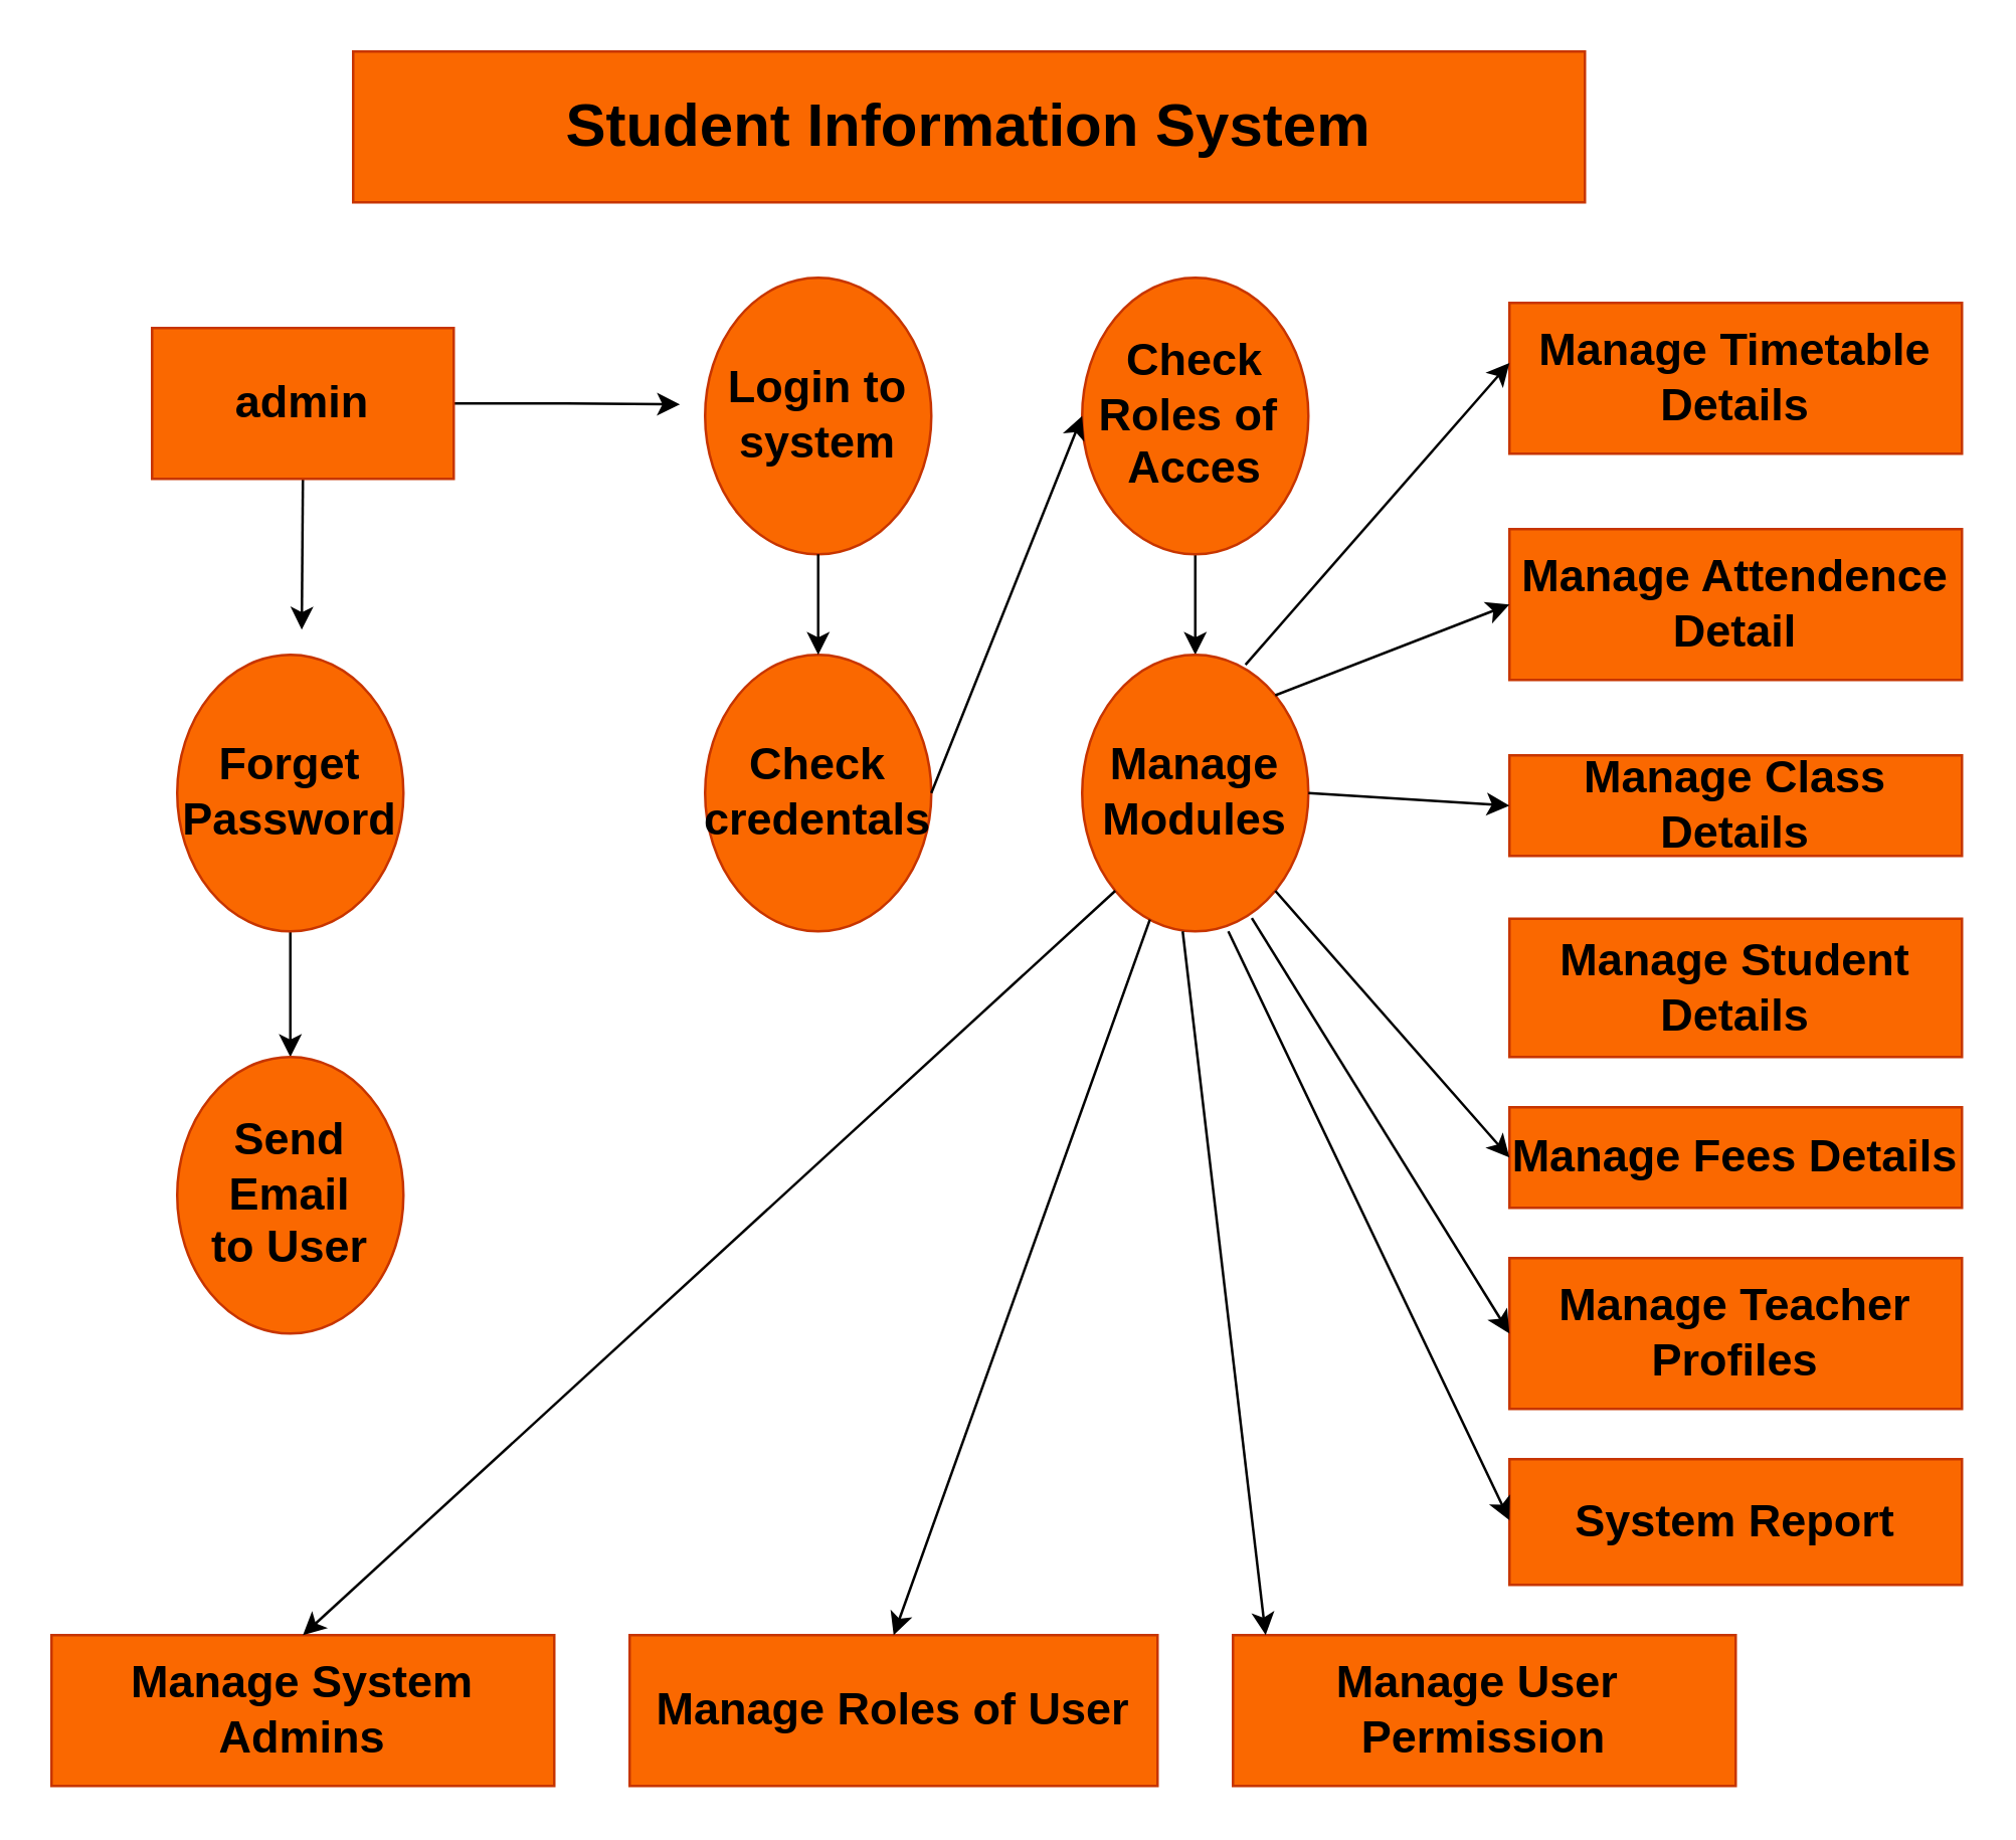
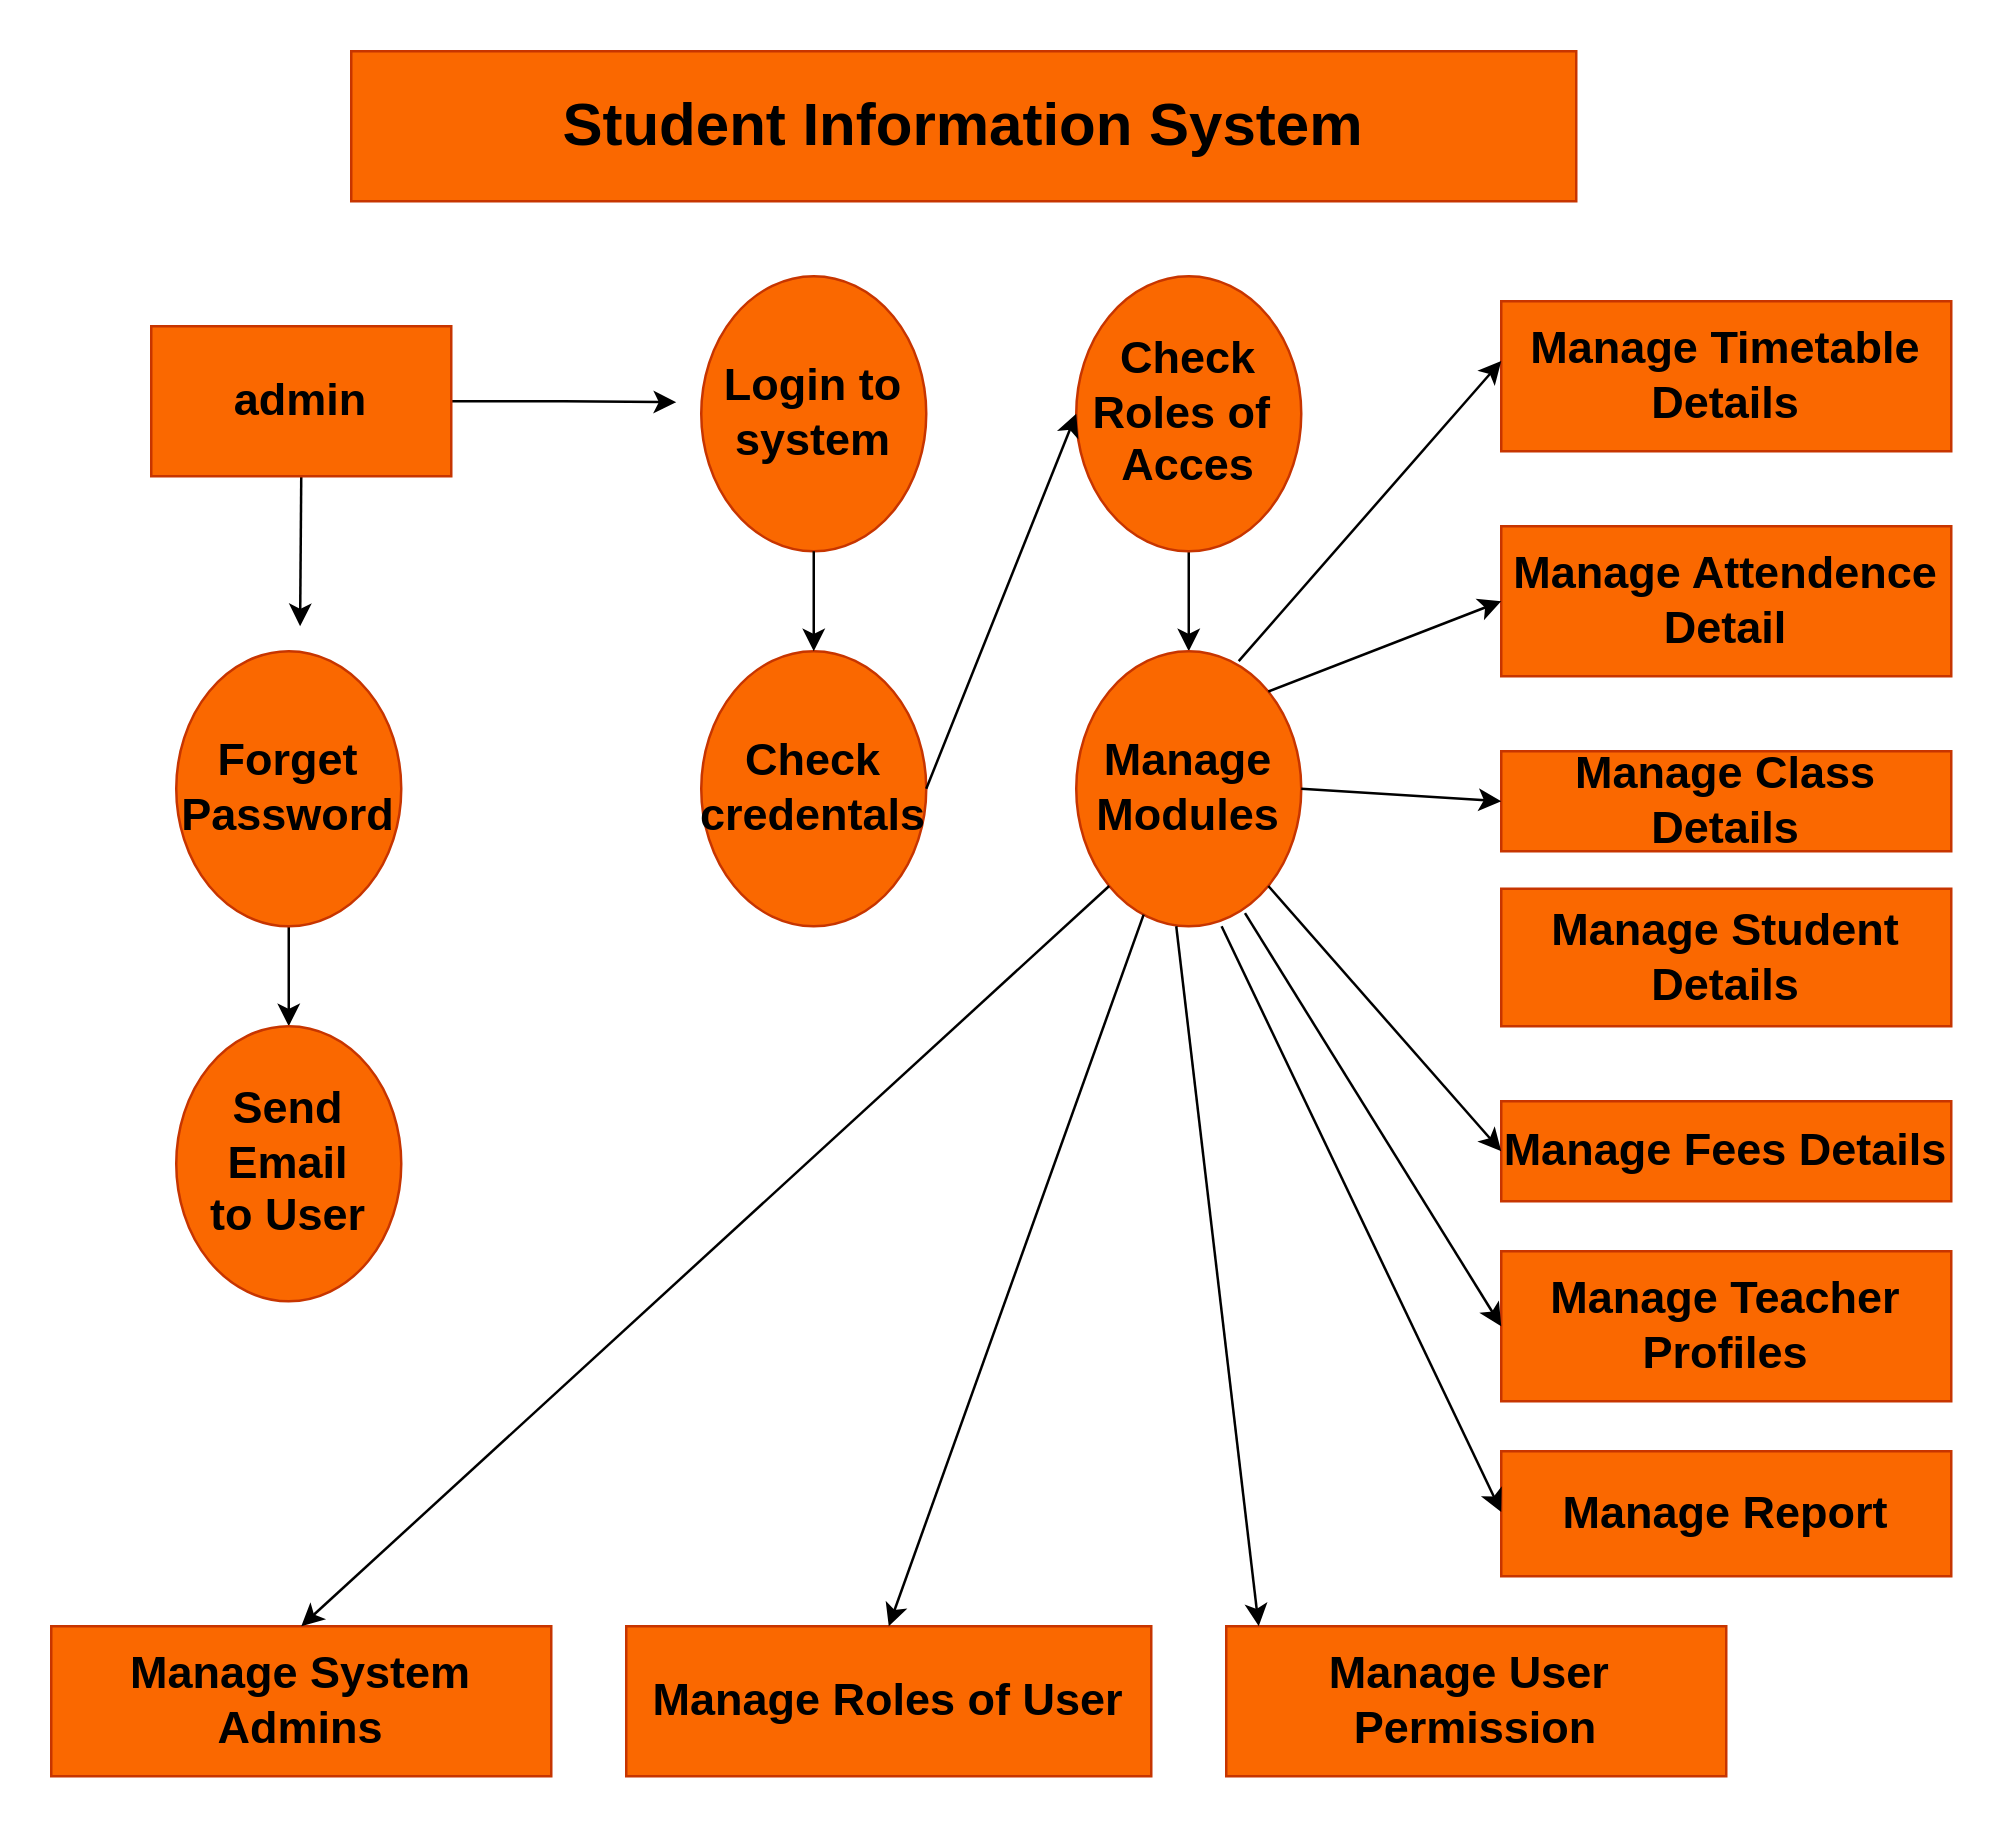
- <mxCell id="17" value="&lt;h2&gt;Manage Student Details&lt;/h2&gt;" style="rounded=0;whiteSpace=wrap;html=1;fillColor=#fa6800;fontColor=#000000;strokeColor=#C73500;" vertex="1" parent="1"><mxGeometry x="600" y="365" width="180" height="55" as="geometry" /></mxCell>
+ <mxCell id="17" value="&lt;h2&gt;Manage Student Details&lt;/h2&gt;" style="rounded=0;whiteSpace=wrap;html=1;fillColor=#fa6800;fontColor=#000000;strokeColor=#C73500;" vertex="1" parent="1"><mxGeometry x="600" y="355" width="180" height="55" as="geometry" /></mxCell>
- <mxCell id="21" value="&lt;h2&gt;Send Email&lt;br&gt;to User&lt;/h2&gt;" style="ellipse;whiteSpace=wrap;html=1;fillColor=#fa6800;fontColor=#000000;strokeColor=#C73500;" vertex="1" parent="1"><mxGeometry x="70" y="420" width="90" height="110" as="geometry" /></mxCell>
+ <mxCell id="21" value="&lt;h2&gt;Send Email&lt;br&gt;to User&lt;/h2&gt;" style="ellipse;whiteSpace=wrap;html=1;fillColor=#fa6800;fontColor=#000000;strokeColor=#C73500;" vertex="1" parent="1"><mxGeometry x="70" y="410" width="90" height="110" as="geometry" /></mxCell>
- <mxCell id="20" value="&lt;h2&gt;System Report&lt;/h2&gt;" style="rounded=0;whiteSpace=wrap;html=1;fillColor=#fa6800;fontColor=#000000;strokeColor=#C73500;" vertex="1" parent="1"><mxGeometry x="600" y="580" width="180" height="50" as="geometry" /></mxCell>
+ <mxCell id="20" value="&lt;h2&gt;Manage Report&lt;/h2&gt;" style="rounded=0;whiteSpace=wrap;html=1;fillColor=#fa6800;fontColor=#000000;strokeColor=#C73500;" vertex="1" parent="1"><mxGeometry x="600" y="580" width="180" height="50" as="geometry" /></mxCell>
